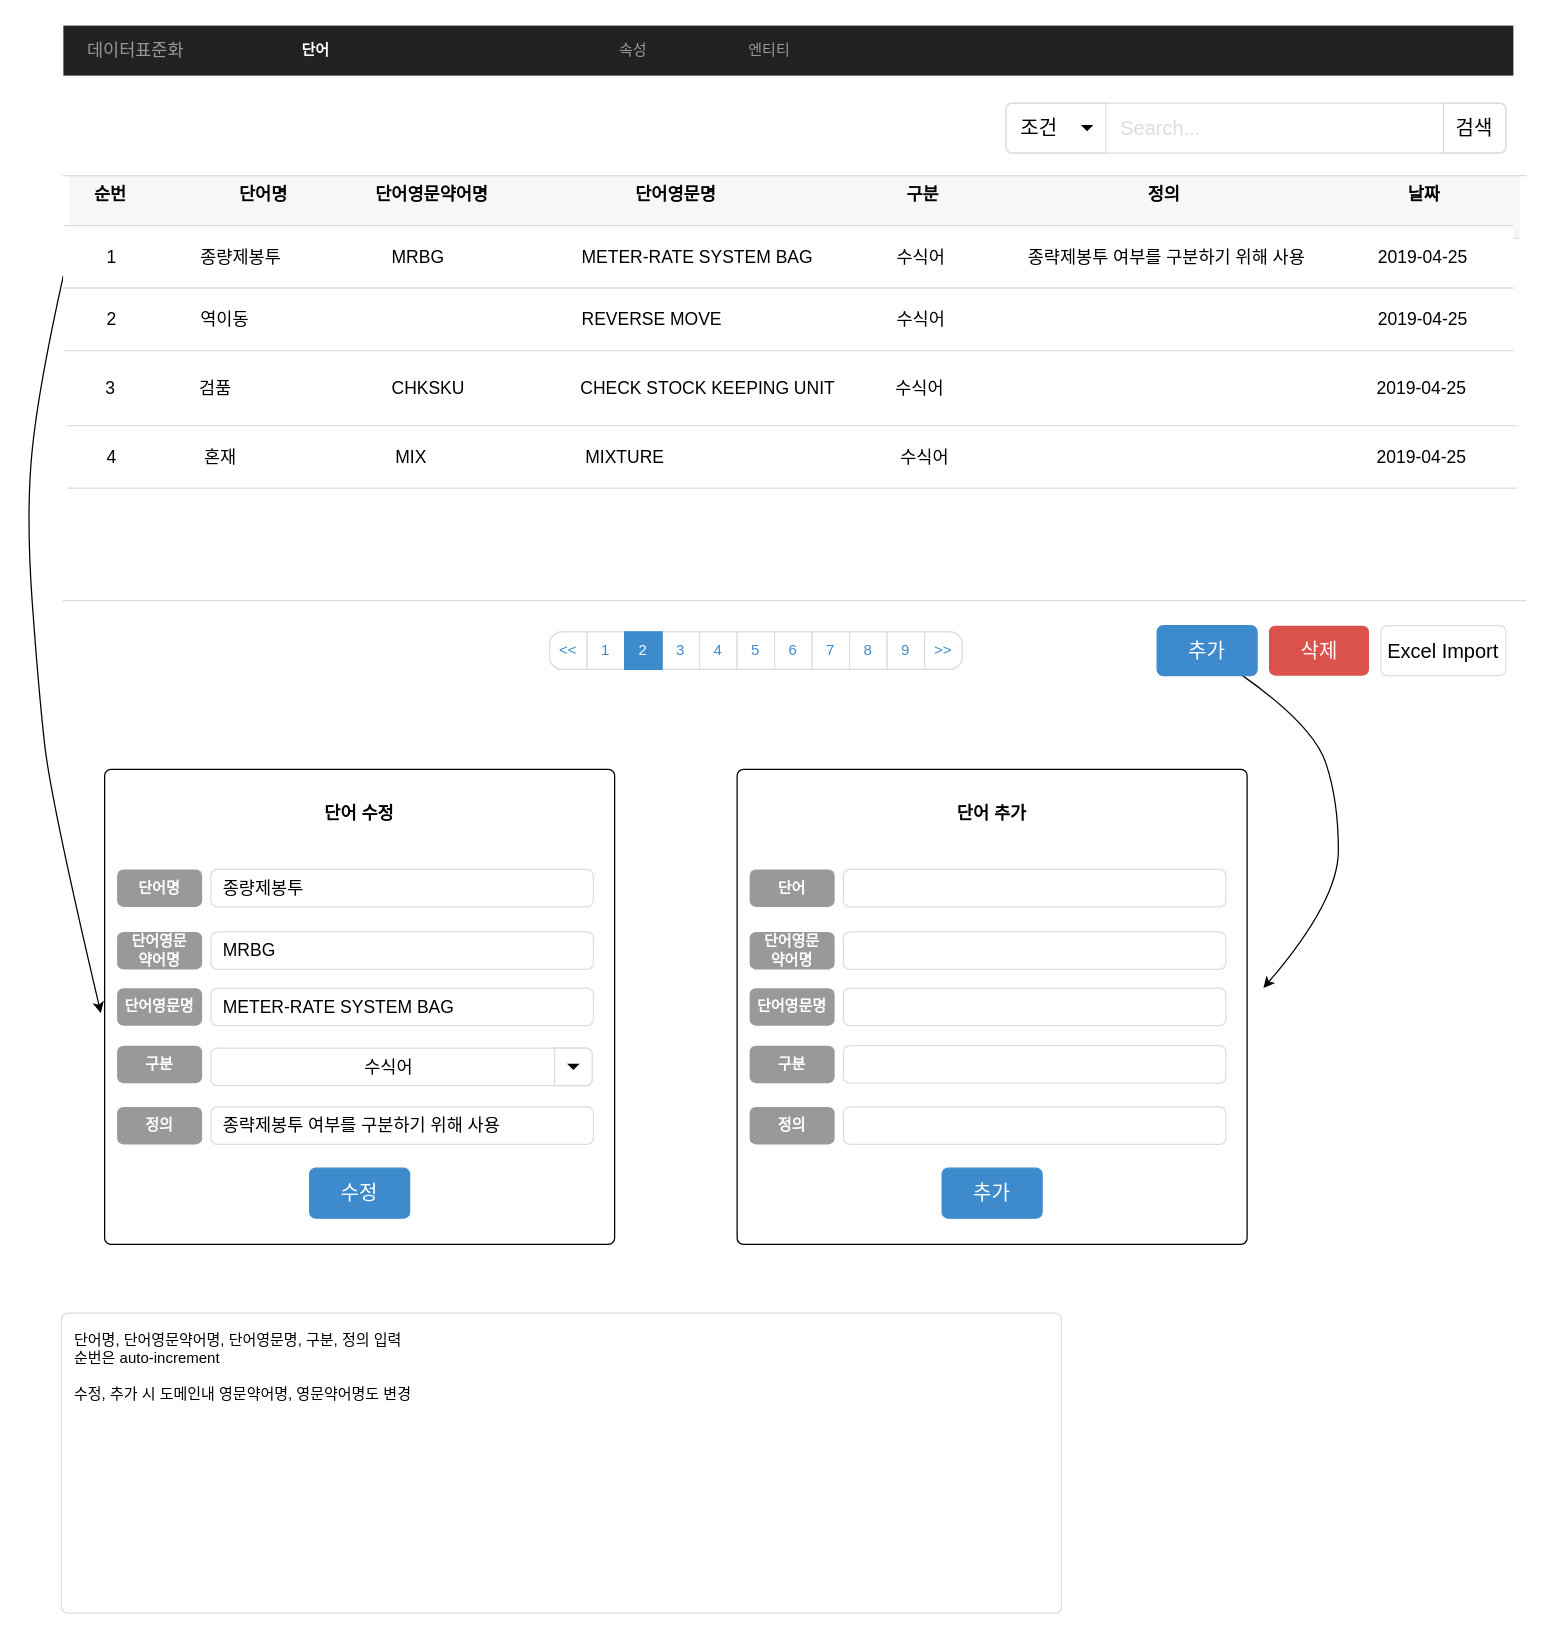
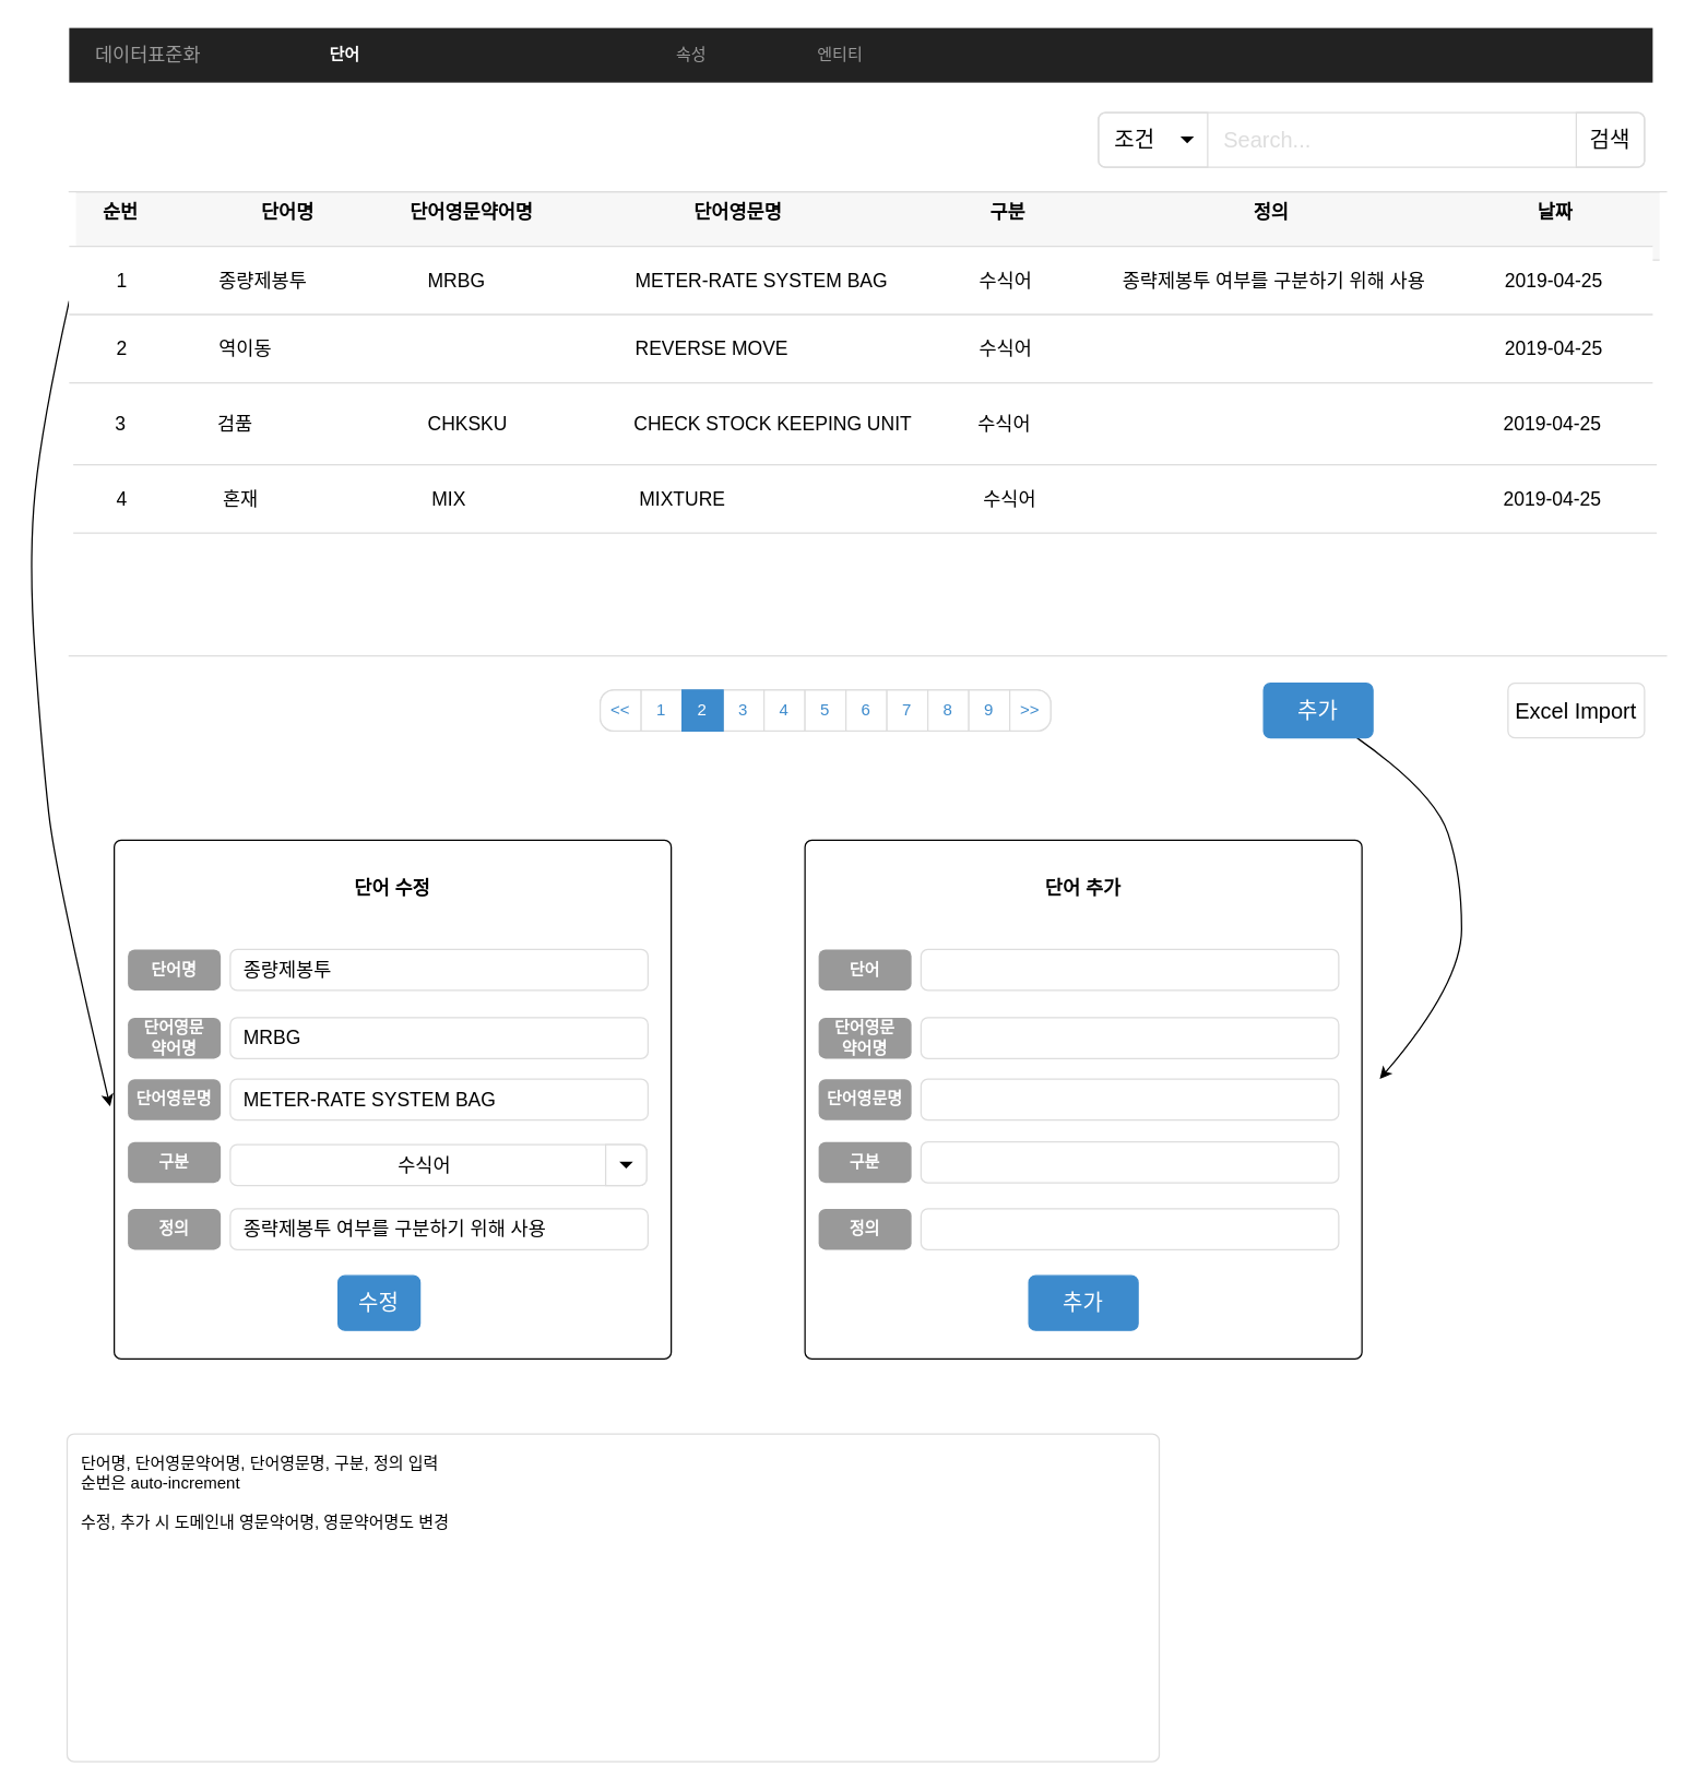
- <mxCell id="81" value="삭제" style="html=1;shadow=0;dashed=0;shape=mxgraph.bootstrap.rrect;align=center;rSize=5;strokeColor=none;fillColor=#DB524C;fontColor=#ffffff;fontSize=16;whiteSpace=wrap;rounded=0;" vertex="1" parent="1"><mxGeometry x="1014.5" y="500" width="80" height="40" as="geometry" /></mxCell>
- <mxCell id="24" value="수정" style="html=1;shadow=0;dashed=0;shape=mxgraph.bootstrap.rrect;rSize=5;fillColor=#3D8BCD;align=center;strokeColor=#3D8BCD;fontColor=#ffffff;fontSize=16;whiteSpace=wrap;" parent="13" vertex="1"><mxGeometry x="164" y="319" width="80" height="40" as="geometry" /></mxCell>
+ <mxCell id="24" value="수정" style="html=1;shadow=0;dashed=0;shape=mxgraph.bootstrap.rrect;rSize=5;fillColor=#3D8BCD;align=center;strokeColor=#3D8BCD;fontColor=#ffffff;fontSize=16;whiteSpace=wrap;" parent="13" vertex="1"><mxGeometry x="164" y="319" width="60" height="40" as="geometry" /></mxCell>
